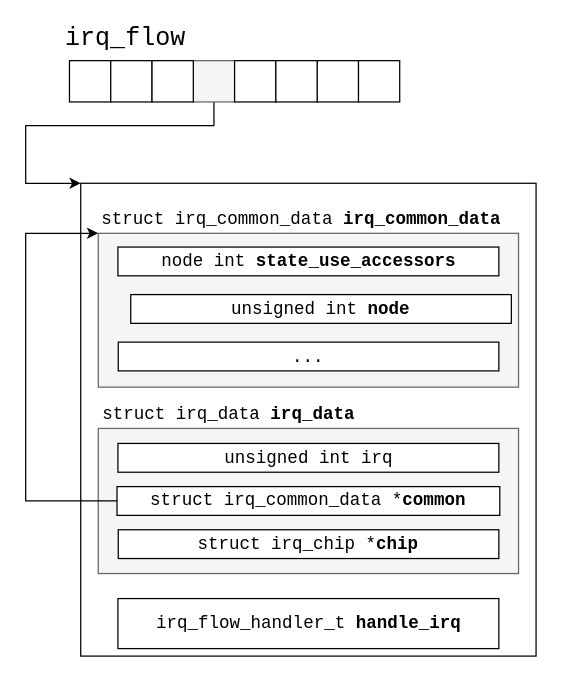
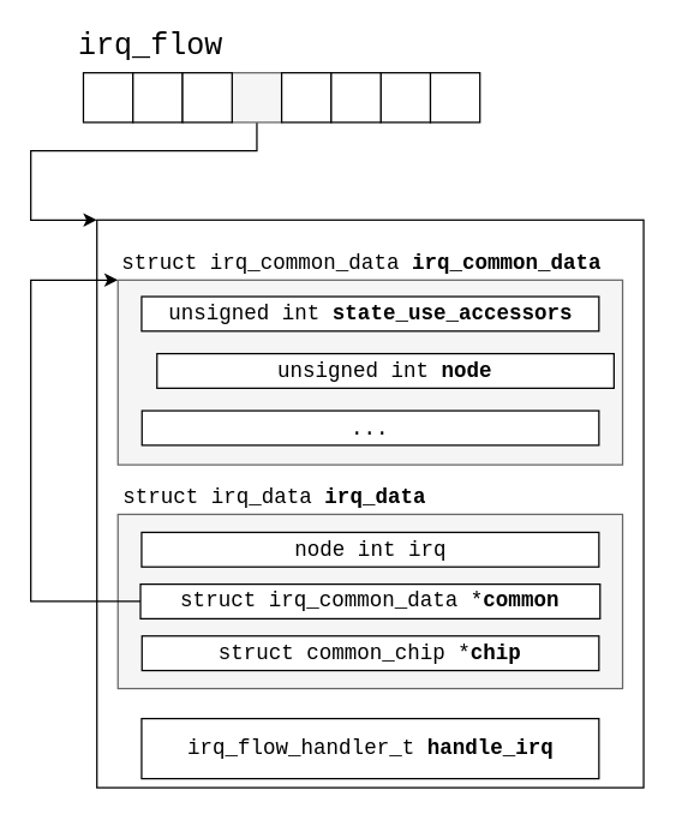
- <mxCell id="7" value="node int &lt;b&gt;state_use_accessors&lt;/b&gt;" style="rounded=0;whiteSpace=wrap;html=1;fontFamily=Courier New;fontSize=14;" vertex="1" parent="1"><mxGeometry x="93.75" y="197" width="304.5" height="23" as="geometry" /></mxCell>
+ <mxCell id="7" value="unsigned int &lt;b&gt;state_use_accessors&lt;/b&gt;" style="rounded=0;whiteSpace=wrap;html=1;fontFamily=Courier New;fontSize=14;" vertex="1" parent="1"><mxGeometry x="93.75" y="197" width="304.5" height="23" as="geometry" /></mxCell>
- <mxCell id="10" value="unsigned int irq" style="rounded=0;whiteSpace=wrap;html=1;fontFamily=Courier New;fontSize=14;" vertex="1" parent="1"><mxGeometry x="93.75" y="354" width="304.5" height="23" as="geometry" /></mxCell>
+ <mxCell id="10" value="node int irq" style="rounded=0;whiteSpace=wrap;html=1;fontFamily=Courier New;fontSize=14;" vertex="1" parent="1"><mxGeometry x="93.75" y="354" width="304.5" height="23" as="geometry" /></mxCell>
- <mxCell id="13" value="struct irq_chip *&lt;b&gt;chip&lt;/b&gt;" style="rounded=0;whiteSpace=wrap;html=1;fontFamily=Courier New;fontSize=14;" vertex="1" parent="1"><mxGeometry x="94" y="423" width="304.25" height="23" as="geometry" /></mxCell>
+ <mxCell id="13" value="struct common_chip *&lt;b&gt;chip&lt;/b&gt;" style="rounded=0;whiteSpace=wrap;html=1;fontFamily=Courier New;fontSize=14;" vertex="1" parent="1"><mxGeometry x="94" y="423" width="304.25" height="23" as="geometry" /></mxCell>
